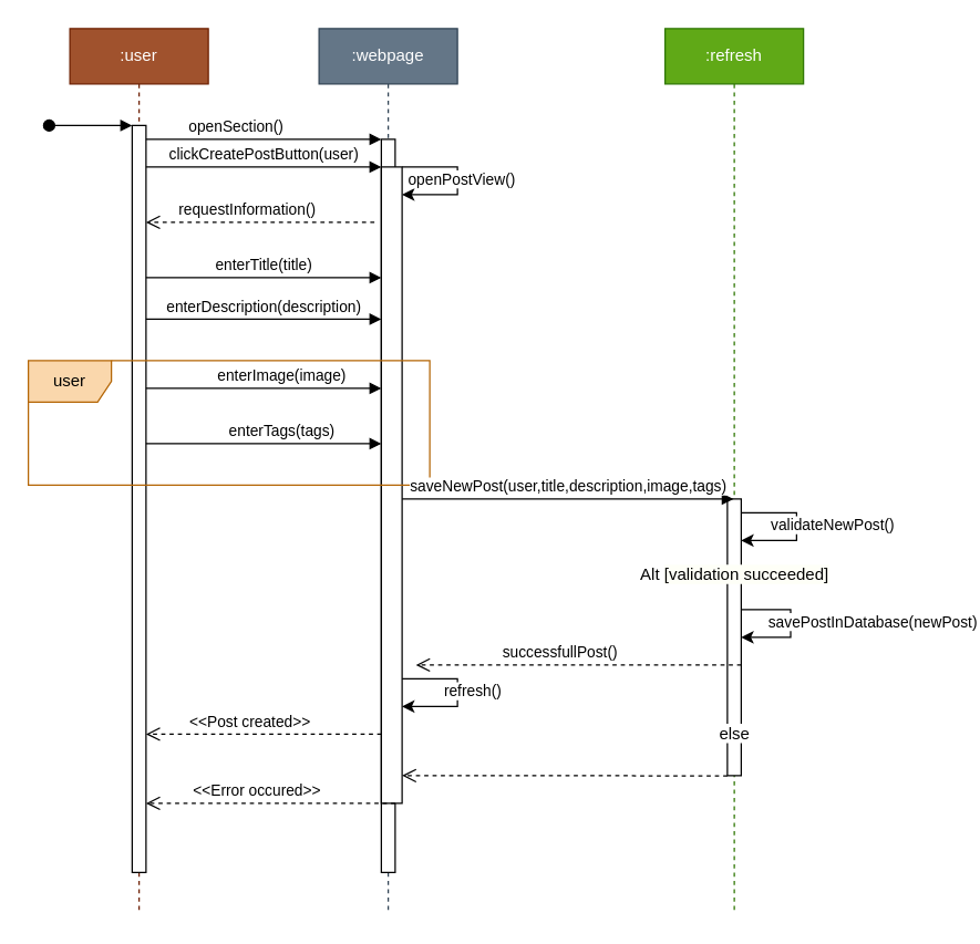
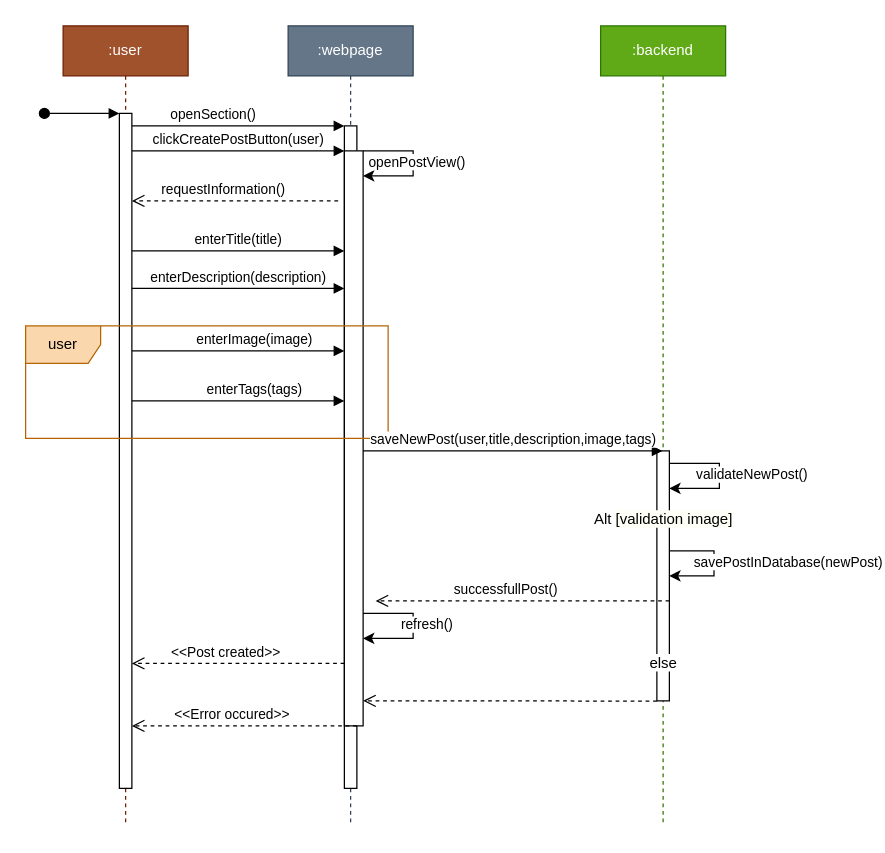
- <mxCell id="11" value=":refresh" style="shape=umlLifeline;perimeter=lifelinePerimeter;whiteSpace=wrap;html=1;container=0;dropTarget=0;collapsible=0;recursiveResize=0;outlineConnect=0;portConstraint=eastwest;newEdgeStyle={&quot;edgeStyle&quot;:&quot;elbowEdgeStyle&quot;,&quot;elbow&quot;:&quot;vertical&quot;,&quot;curved&quot;:0,&quot;rounded&quot;:0};fillColor=#60a917;fontColor=#ffffff;strokeColor=#2D7600;" parent="1" vertex="1"><mxGeometry x="480" y="20" width="100" height="640" as="geometry" /></mxCell>
+ <mxCell id="11" value=":backend" style="shape=umlLifeline;perimeter=lifelinePerimeter;whiteSpace=wrap;html=1;container=0;dropTarget=0;collapsible=0;recursiveResize=0;outlineConnect=0;portConstraint=eastwest;newEdgeStyle={&quot;edgeStyle&quot;:&quot;elbowEdgeStyle&quot;,&quot;elbow&quot;:&quot;vertical&quot;,&quot;curved&quot;:0,&quot;rounded&quot;:0};fillColor=#60a917;fontColor=#ffffff;strokeColor=#2D7600;" parent="1" vertex="1"><mxGeometry x="480" y="20" width="100" height="640" as="geometry" /></mxCell>
- <mxCell id="25" value="Alt &lt;span style=&quot;background-color: rgb(254, 255, 247);&quot;&gt;[validation succeeded]&lt;/span&gt;" style="text;html=1;align=center;verticalAlign=middle;resizable=0;points=[];autosize=1;strokeColor=none;fillColor=none;" vertex="1" parent="1"><mxGeometry x="450" y="400" width="160" height="30" as="geometry" /></mxCell>
+ <mxCell id="25" value="Alt &lt;span style=&quot;background-color: rgb(254, 255, 247);&quot;&gt;[validation image]&lt;/span&gt;" style="text;html=1;align=center;verticalAlign=middle;resizable=0;points=[];autosize=1;strokeColor=none;fillColor=none;" vertex="1" parent="1"><mxGeometry x="450" y="400" width="160" height="30" as="geometry" /></mxCell>
